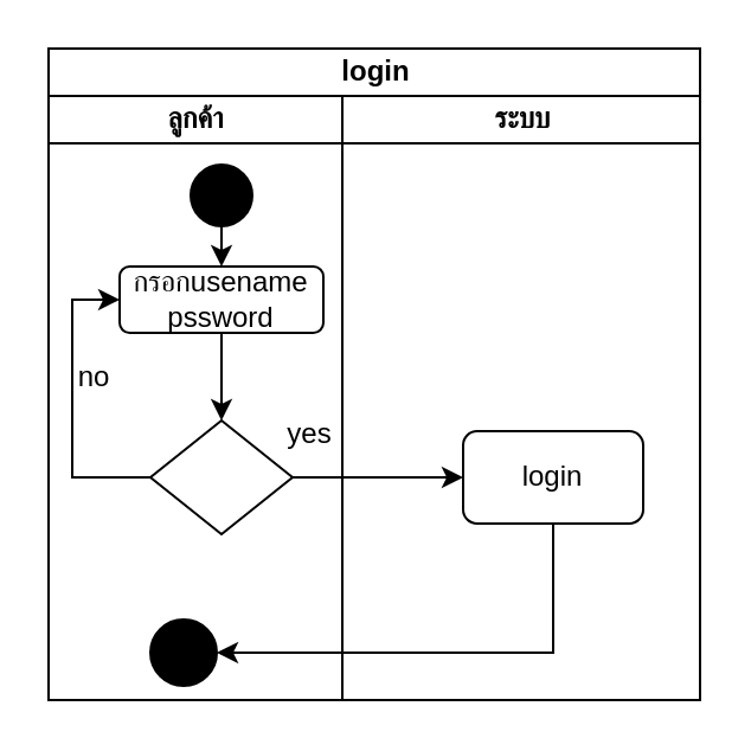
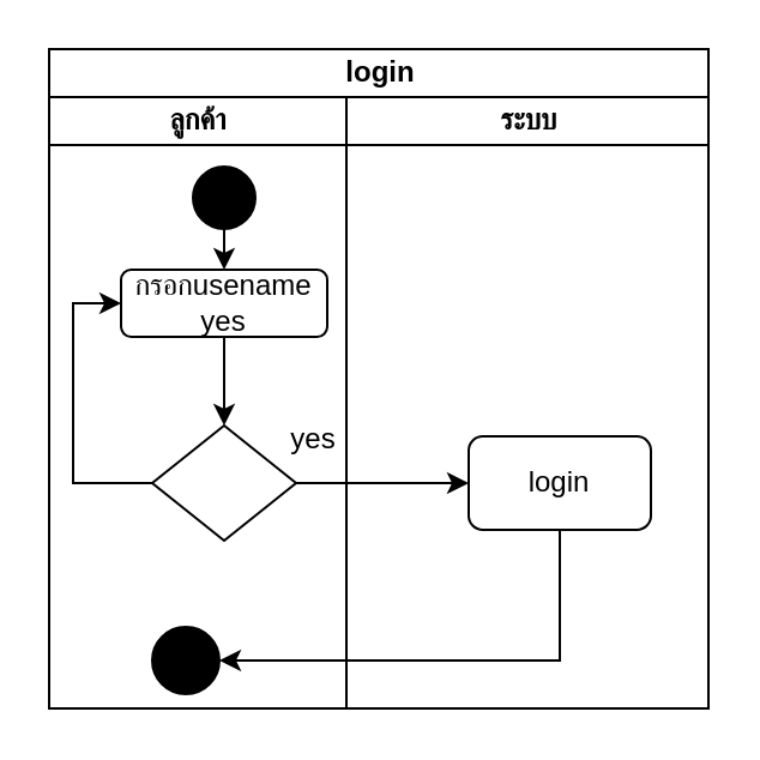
- <mxCell id="8" value="กรอกusename pssword" style="rounded=1;whiteSpace=wrap;html=1;fillColor=#FFFFFF;gradientColor=none;" vertex="1" parent="3"><mxGeometry x="30" y="72" width="86" height="28" as="geometry" /></mxCell>
+ <mxCell id="8" value="กรอกusename yes" style="rounded=1;whiteSpace=wrap;html=1;fillColor=#FFFFFF;gradientColor=none;" vertex="1" parent="3"><mxGeometry x="30" y="72" width="86" height="28" as="geometry" /></mxCell>
- <mxCell id="4" value="no" style="text;html=1;align=center;verticalAlign=middle;resizable=0;points=[];autosize=1;" vertex="1" parent="3"><mxGeometry x="7" y="110" width="23" height="18" as="geometry" /></mxCell>
